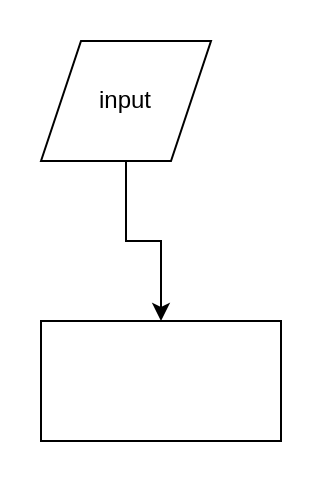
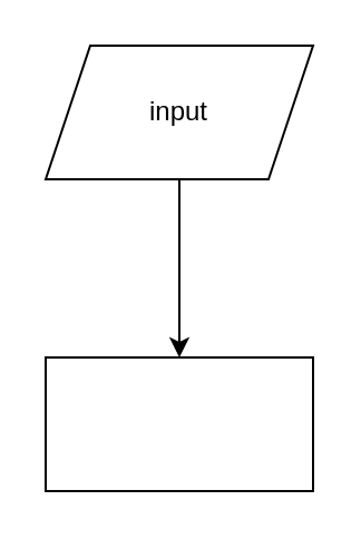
- <mxCell id="3" value="input" style="shape=parallelogram;perimeter=parallelogramPerimeter;whiteSpace=wrap;html=1;fixedSize=1;" vertex="1" parent="1"><mxGeometry x="20" y="20" width="85" height="60" as="geometry" /></mxCell>
+ <mxCell id="3" value="input" style="shape=parallelogram;perimeter=parallelogramPerimeter;whiteSpace=wrap;html=1;fixedSize=1;" vertex="1" parent="1"><mxGeometry x="20" y="20" width="120" height="60" as="geometry" /></mxCell>
